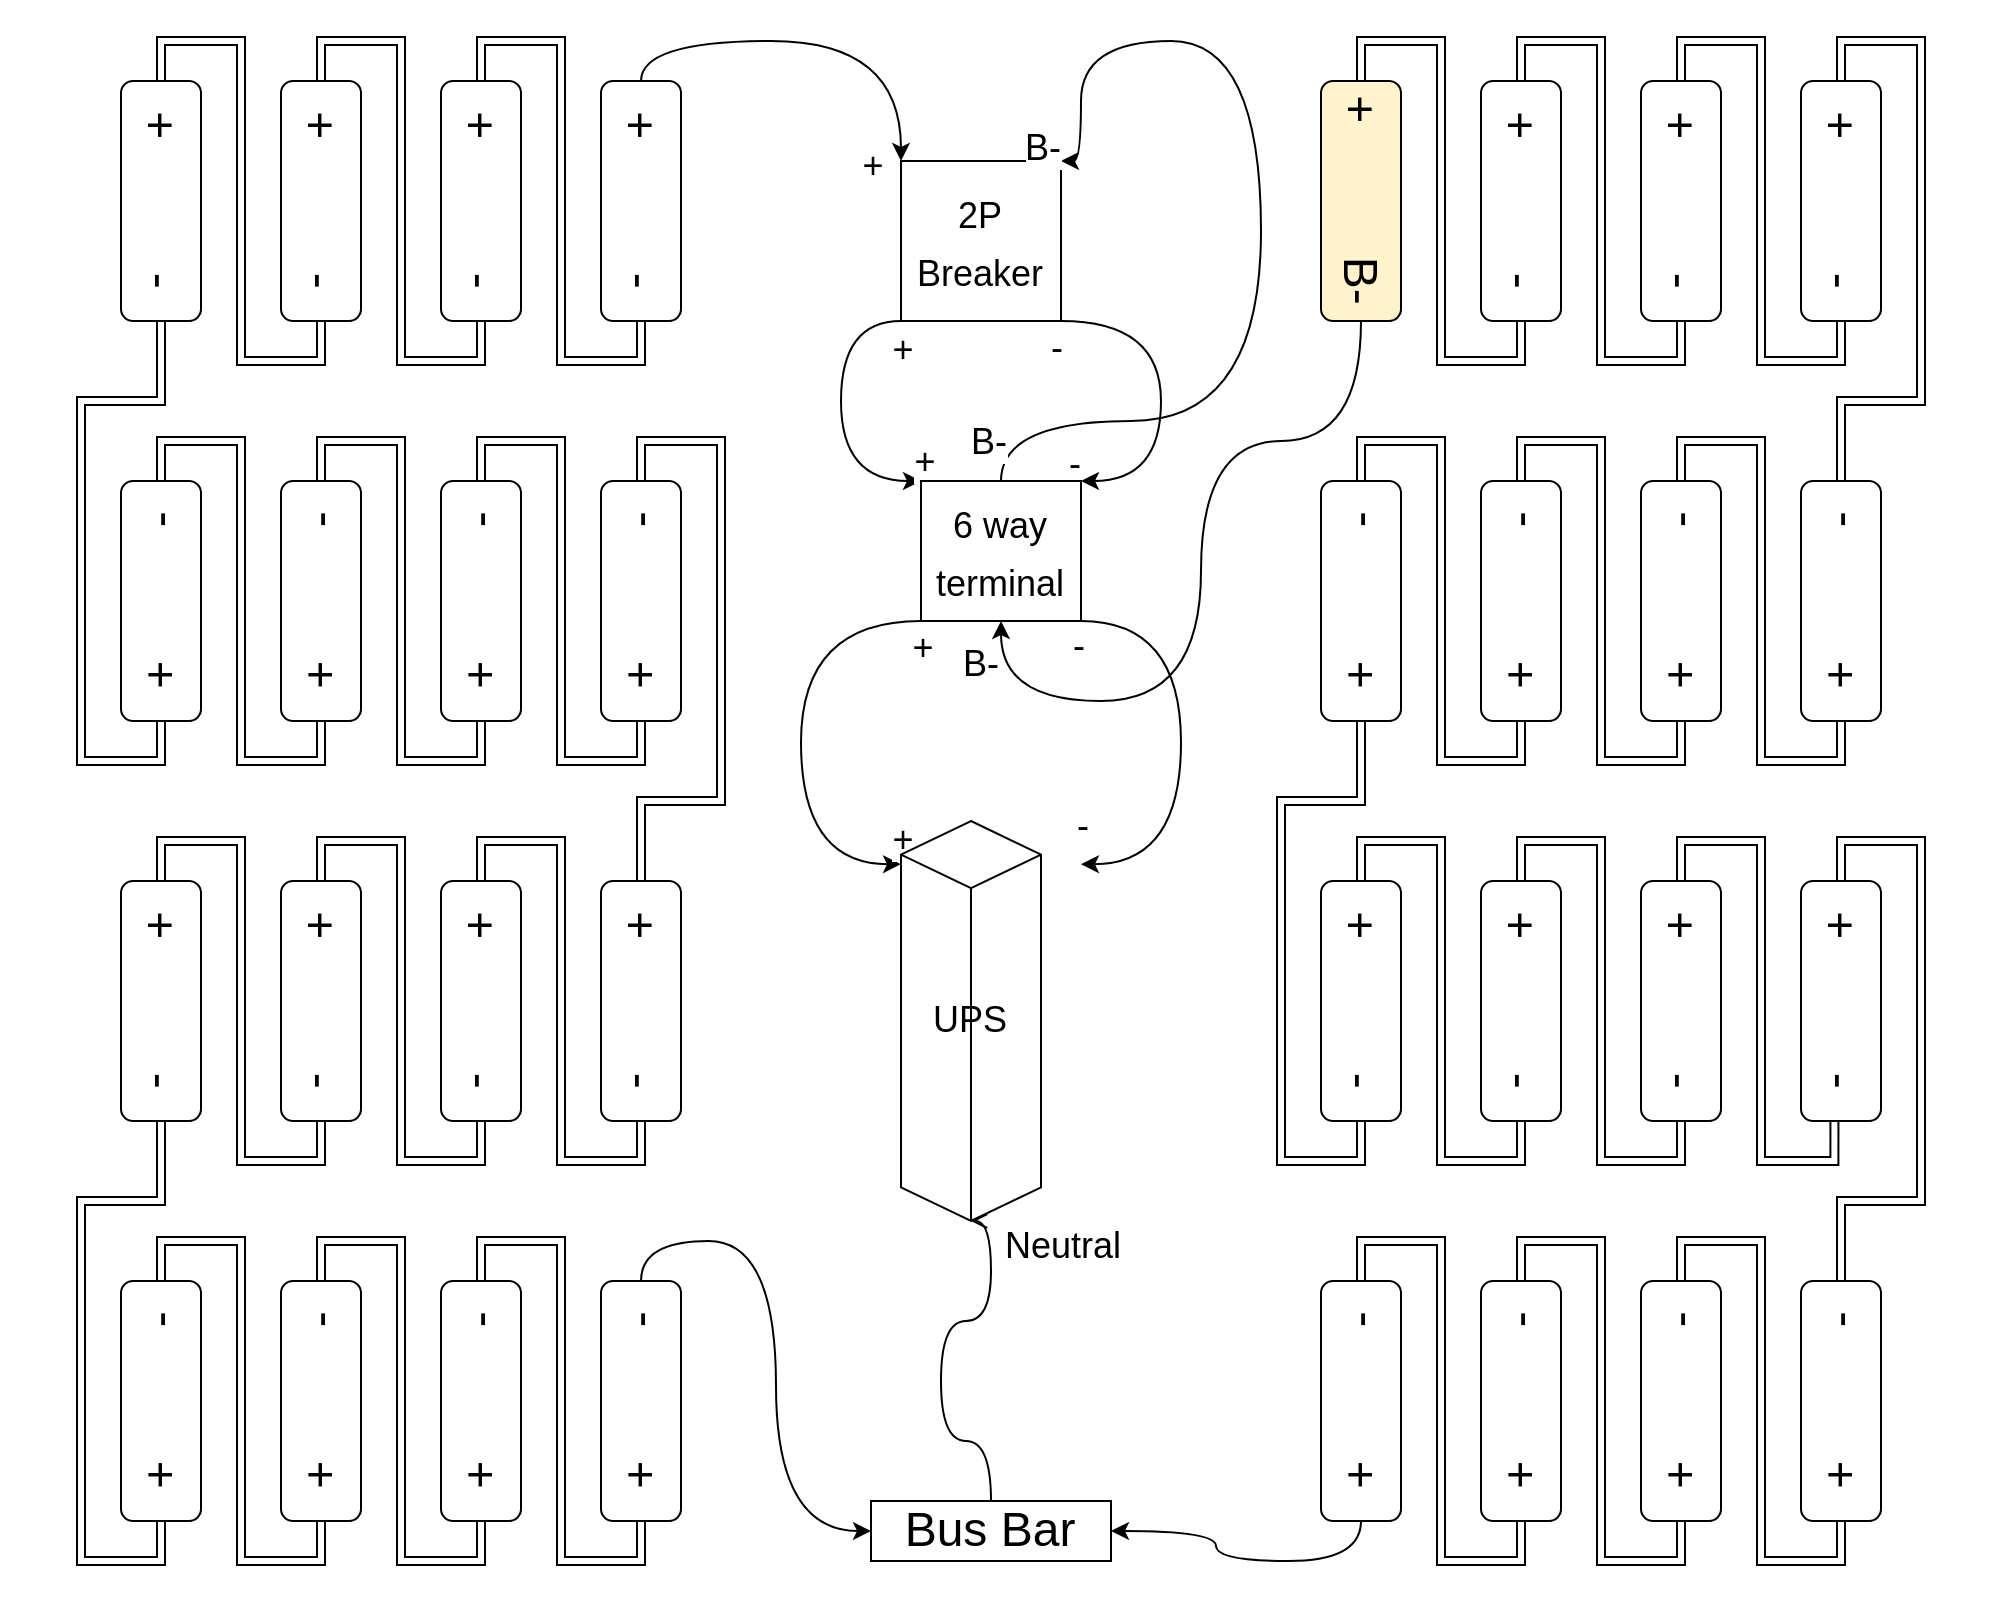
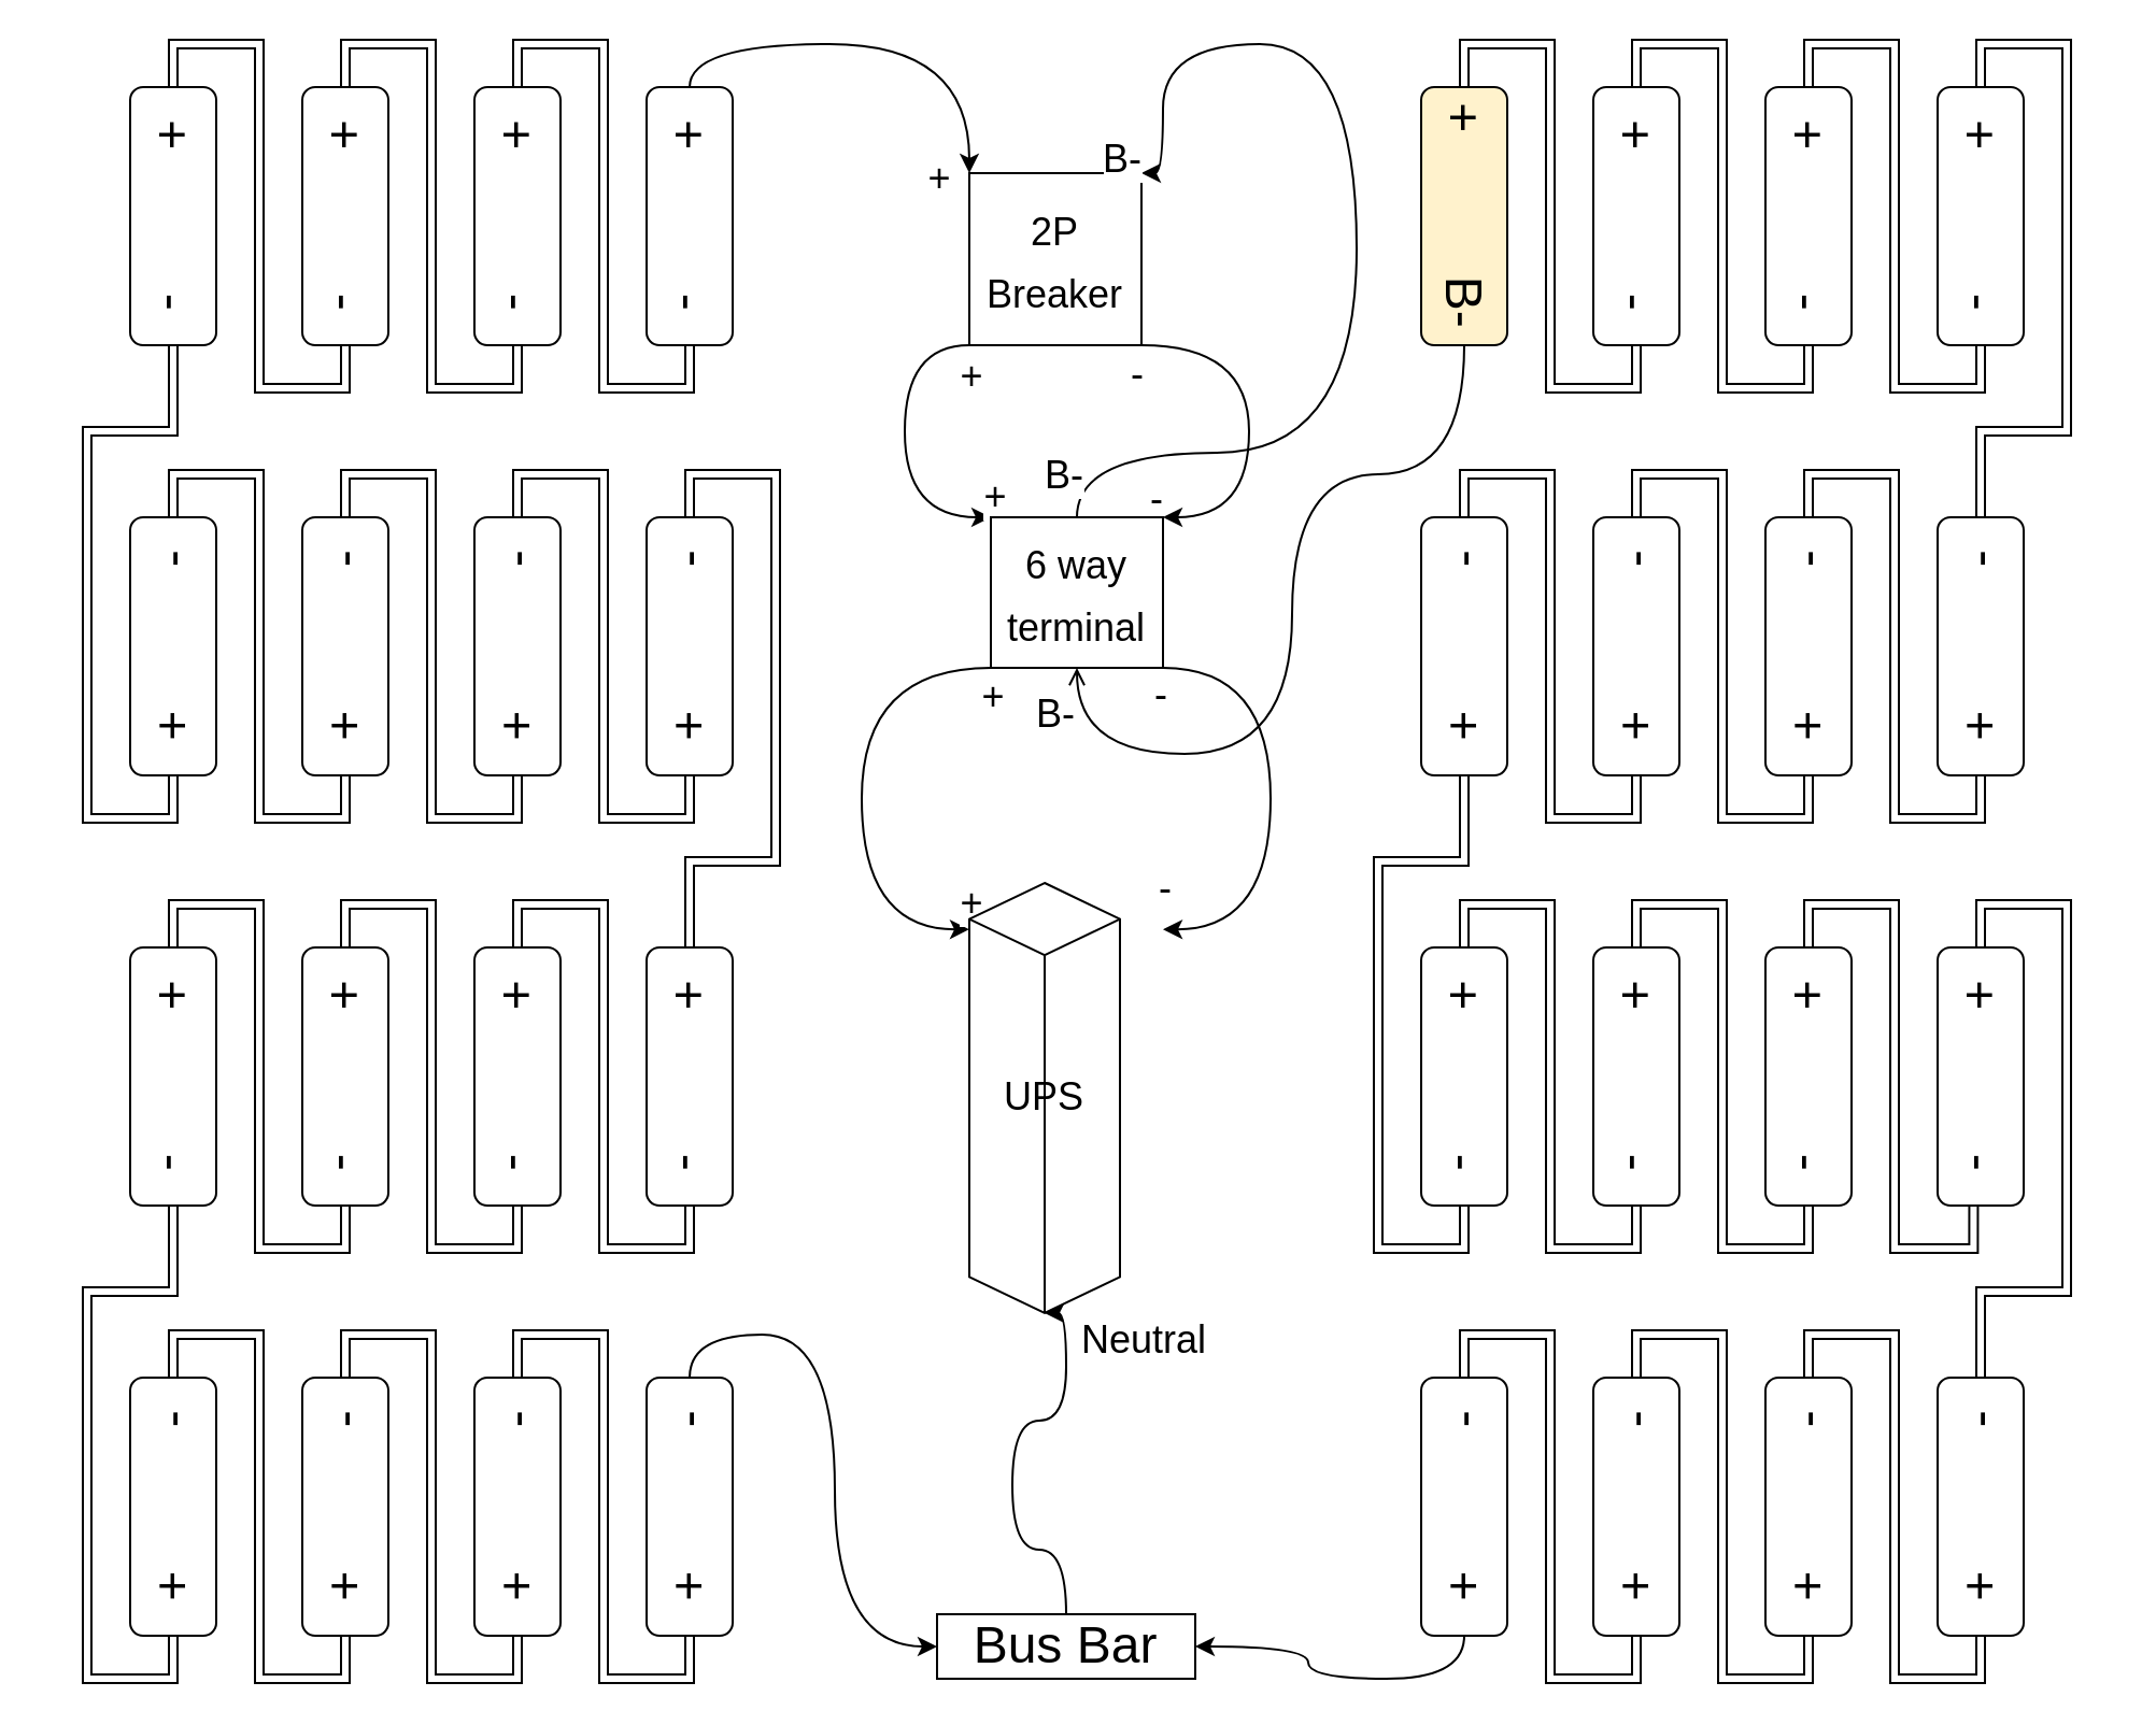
- <mxCell id="37" value="" style="edgeStyle=orthogonalEdgeStyle;curved=1;rounded=0;orthogonalLoop=1;jettySize=auto;html=1;exitX=1;exitY=0.5;exitDx=0;exitDy=0;entryX=0.5;entryY=1;entryDx=0;entryDy=0;" edge="1" parent="1" source="39" target="90"><mxGeometry relative="1" as="geometry"><Array as="points"><mxPoint x="680" y="220" /><mxPoint x="600" y="220" /><mxPoint x="600" y="350" /><mxPoint x="500" y="350" /></Array></mxGeometry></mxCell>
+ <mxCell id="37" value="" style="edgeStyle=orthogonalEdgeStyle;curved=1;rounded=0;orthogonalLoop=1;jettySize=auto;html=1;exitX=1;exitY=0.5;exitDx=0;exitDy=0;entryX=0.5;entryY=1;entryDx=0;entryDy=0;endArrow=open;" edge="1" parent="1" source="39" target="90"><mxGeometry relative="1" as="geometry"><Array as="points"><mxPoint x="680" y="220" /><mxPoint x="600" y="220" /><mxPoint x="600" y="350" /><mxPoint x="500" y="350" /></Array></mxGeometry></mxCell>
- <mxCell id="70" style="edgeStyle=orthogonalEdgeStyle;curved=1;rounded=0;orthogonalLoop=1;jettySize=auto;html=1;exitX=0.5;exitY=0;exitDx=0;exitDy=0;entryX=0.5;entryY=1;entryDx=0;entryDy=0;entryPerimeter=0;fontSize=18;elbow=vertical;endArrow=open;" parent="1" source="72" target="91" edge="1"><mxGeometry relative="1" as="geometry"><Array as="points"><mxPoint x="495" y="720" /><mxPoint x="470" y="720" /><mxPoint x="470" y="660" /><mxPoint x="495" y="660" /></Array></mxGeometry></mxCell>
+ <mxCell id="70" style="edgeStyle=orthogonalEdgeStyle;curved=1;rounded=0;orthogonalLoop=1;jettySize=auto;html=1;exitX=0.5;exitY=0;exitDx=0;exitDy=0;entryX=0.5;entryY=1;entryDx=0;entryDy=0;entryPerimeter=0;fontSize=18;elbow=vertical;" parent="1" source="72" target="91" edge="1"><mxGeometry relative="1" as="geometry"><Array as="points"><mxPoint x="495" y="720" /><mxPoint x="470" y="720" /><mxPoint x="470" y="660" /><mxPoint x="495" y="660" /></Array></mxGeometry></mxCell>
